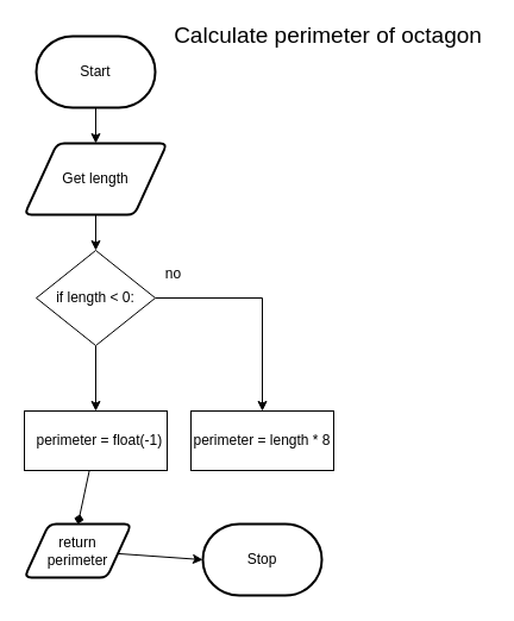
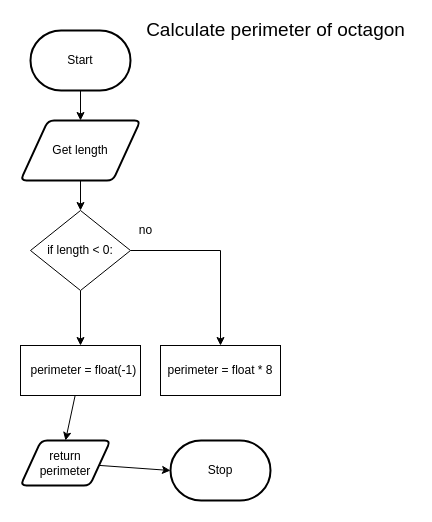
- <mxCell id="16" value="&lt;div&gt;&amp;nbsp; &amp;nbsp; &amp;nbsp;&lt;/div&gt;&lt;div&gt;perimeter = length * 8&lt;/div&gt;&lt;div&gt;&lt;br&gt;&lt;/div&gt;" style="rounded=0;whiteSpace=wrap;html=1;" vertex="1" parent="1"><mxGeometry x="160" y="345" width="120" height="50" as="geometry" /></mxCell>
+ <mxCell id="16" value="&lt;div&gt;&amp;nbsp; &amp;nbsp; &amp;nbsp;&lt;/div&gt;&lt;div&gt;perimeter = float * 8&lt;/div&gt;&lt;div&gt;&lt;br&gt;&lt;/div&gt;" style="rounded=0;whiteSpace=wrap;html=1;" vertex="1" parent="1"><mxGeometry x="160" y="345" width="120" height="50" as="geometry" /></mxCell>
- <mxCell id="4" style="edgeStyle=none;html=1;entryX=0.5;entryY=0;entryDx=0;entryDy=0;endArrow=diamond;" parent="1" source="5" target="7" edge="1"><mxGeometry relative="1" as="geometry"><mxPoint x="90" y="390" as="targetPoint" /></mxGeometry></mxCell>
+ <mxCell id="4" style="edgeStyle=none;html=1;entryX=0.5;entryY=0;entryDx=0;entryDy=0;" parent="1" source="5" target="7" edge="1"><mxGeometry relative="1" as="geometry"><mxPoint x="90" y="390" as="targetPoint" /></mxGeometry></mxCell>
